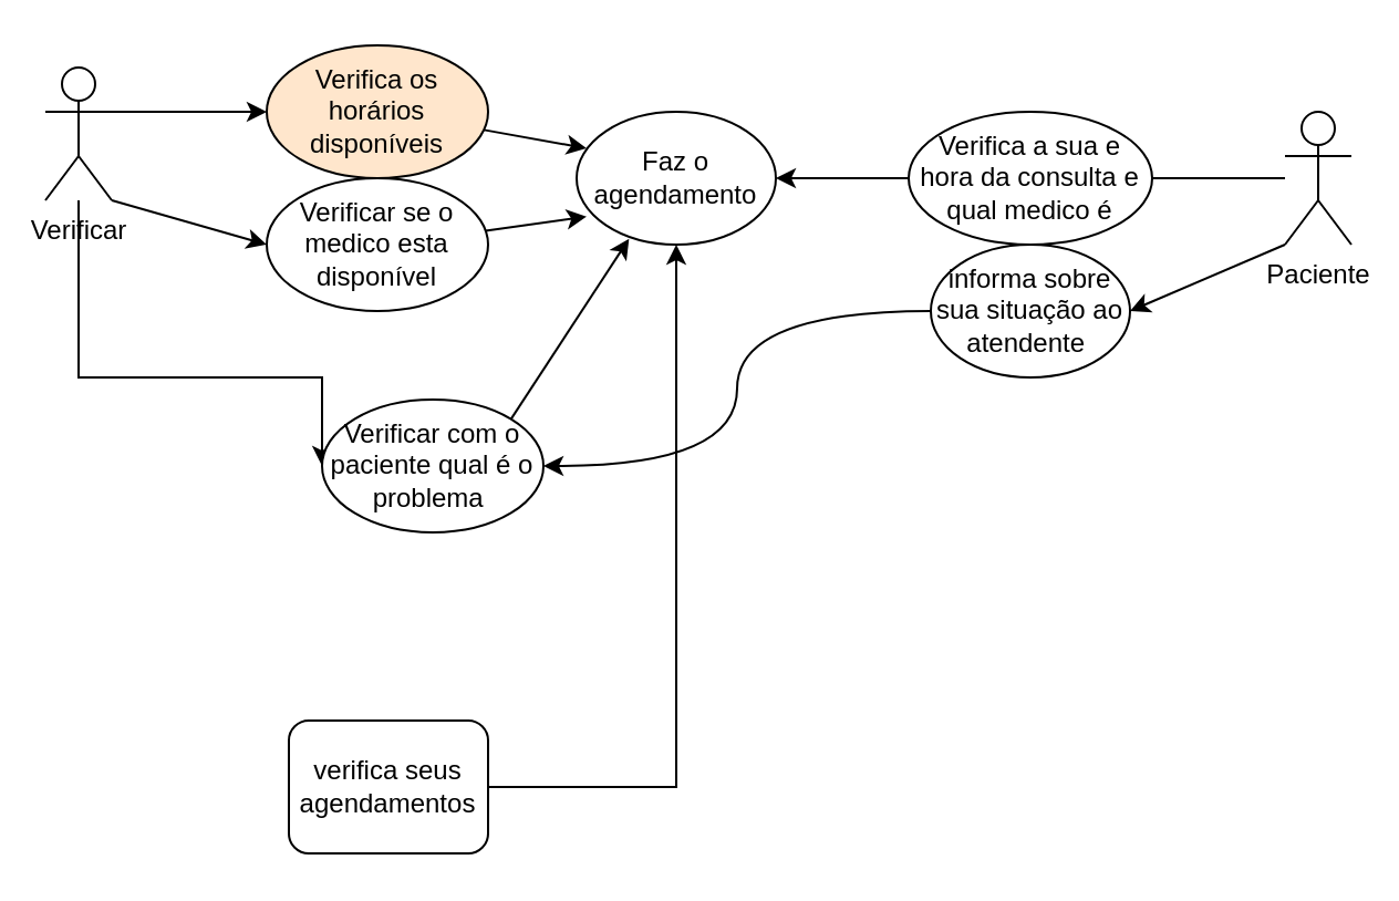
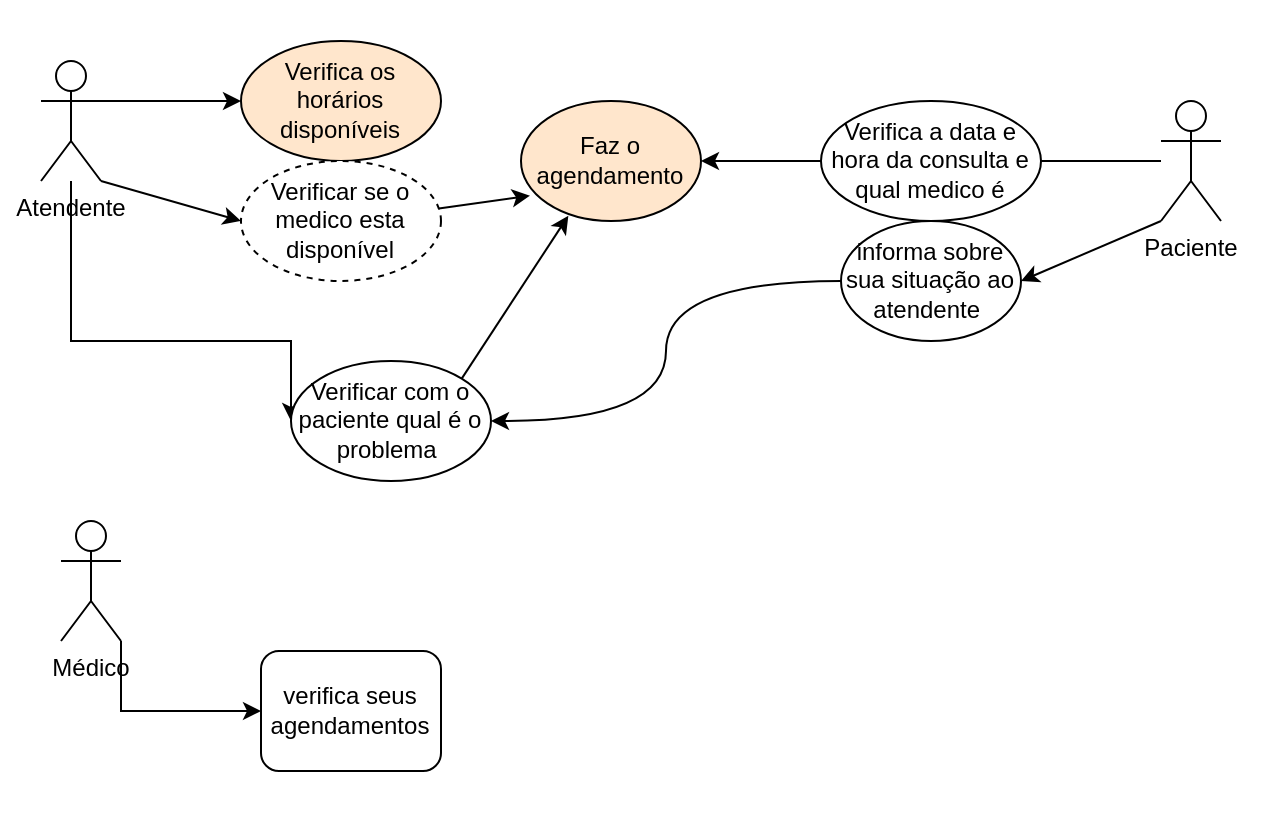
- <mxCell id="14" style="rounded=0;orthogonalLoop=1;jettySize=auto;html=1;entryX=0.05;entryY=0.275;entryDx=0;entryDy=0;entryPerimeter=0;" edge="1" parent="1" source="8" target="12"><mxGeometry relative="1" as="geometry" /></mxCell>
- <mxCell id="12" value="Faz o agendamento" style="ellipse;whiteSpace=wrap;html=1;" vertex="1" parent="1"><mxGeometry x="260" y="50" width="90" height="60" as="geometry" /></mxCell>
+ <mxCell id="12" value="Faz o agendamento" style="ellipse;whiteSpace=wrap;html=1;fillColor=#ffe6cc;" vertex="1" parent="1"><mxGeometry x="260" y="50" width="90" height="60" as="geometry" /></mxCell>
- <mxCell id="17" value="Verifica a sua e hora da consulta e qual medico é" style="ellipse;whiteSpace=wrap;html=1;" vertex="1" parent="1"><mxGeometry x="410" y="50" width="110" height="60" as="geometry" /></mxCell>
+ <mxCell id="17" value="Verifica a data e hora da consulta e qual medico é" style="ellipse;whiteSpace=wrap;html=1;" vertex="1" parent="1"><mxGeometry x="410" y="50" width="110" height="60" as="geometry" /></mxCell>
- <mxCell id="5" value="Verificar" style="shape=umlActor;verticalLabelPosition=bottom;verticalAlign=top;html=1;outlineConnect=0;" vertex="1" parent="1"><mxGeometry x="20" y="30" width="30" height="60" as="geometry" /></mxCell>
+ <mxCell id="5" value="Atendente" style="shape=umlActor;verticalLabelPosition=bottom;verticalAlign=top;html=1;outlineConnect=0;" vertex="1" parent="1"><mxGeometry x="20" y="30" width="30" height="60" as="geometry" /></mxCell>
- <mxCell id="13" value="Verificar se o medico esta disponível" style="ellipse;whiteSpace=wrap;html=1;" vertex="1" parent="1"><mxGeometry x="120" y="80" width="100" height="60" as="geometry" /></mxCell>
+ <mxCell id="13" value="Verificar se o medico esta disponível" style="ellipse;whiteSpace=wrap;html=1;dashed=1;" vertex="1" parent="1"><mxGeometry x="120" y="80" width="100" height="60" as="geometry" /></mxCell>
- <mxCell id="22" style="edgeStyle=orthogonalEdgeStyle;rounded=0;orthogonalLoop=1;jettySize=auto;html=1;entryX=0.5;entryY=1;entryDx=0;entryDy=0;" edge="1" parent="1" source="23" target="12"><mxGeometry relative="1" as="geometry" /></mxCell>
+ <mxCell id="7" value="Médico&lt;div&gt;&lt;br&gt;&lt;/div&gt;" style="shape=umlActor;verticalLabelPosition=bottom;verticalAlign=top;html=1;outlineConnect=0;" vertex="1" parent="1"><mxGeometry x="30" y="260" width="30" height="60" as="geometry" /></mxCell>
+ <mxCell id="6" style="edgeStyle=orthogonalEdgeStyle;rounded=0;orthogonalLoop=1;jettySize=auto;html=1;exitX=1;exitY=1;exitDx=0;exitDy=0;exitPerimeter=0;entryX=0;entryY=0.5;entryDx=0;entryDy=0;" edge="1" parent="1" source="7" target="23"><mxGeometry relative="1" as="geometry" /></mxCell>
